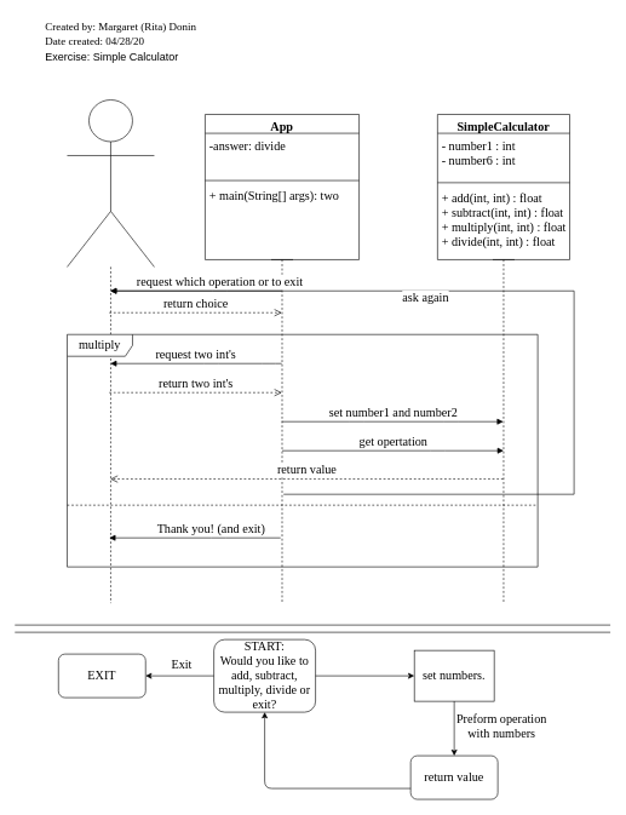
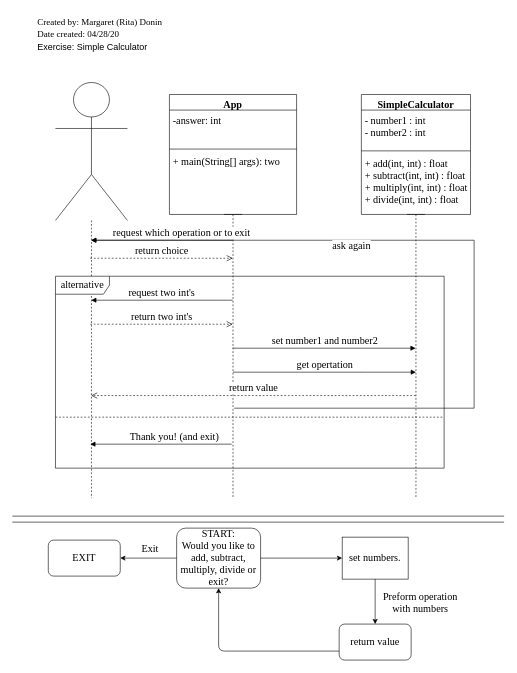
- <mxCell id="4" value="-answer: divide&#10;" style="text;strokeColor=none;fillColor=none;align=left;verticalAlign=top;spacingLeft=4;spacingRight=4;overflow=hidden;rotatable=0;points=[[0,0.5],[1,0.5]];portConstraint=eastwest;fontFamily=Times New Roman;fontSize=17;" parent="3" vertex="1"><mxGeometry y="26" width="212" height="61" as="geometry" /></mxCell>
+ <mxCell id="4" value="-answer: int&#10;" style="text;strokeColor=none;fillColor=none;align=left;verticalAlign=top;spacingLeft=4;spacingRight=4;overflow=hidden;rotatable=0;points=[[0,0.5],[1,0.5]];portConstraint=eastwest;fontFamily=Times New Roman;fontSize=17;" parent="3" vertex="1"><mxGeometry y="26" width="212" height="61" as="geometry" /></mxCell>
- <mxCell id="8" value="- number1 : int&#10;- number6 : int" style="text;strokeColor=none;fillColor=none;align=left;verticalAlign=top;spacingLeft=4;spacingRight=4;overflow=hidden;rotatable=0;points=[[0,0.5],[1,0.5]];portConstraint=eastwest;fontFamily=Times New Roman;fontSize=17;" parent="7" vertex="1"><mxGeometry y="26" width="182" height="64" as="geometry" /></mxCell>
+ <mxCell id="8" value="- number1 : int&#10;- number2 : int" style="text;strokeColor=none;fillColor=none;align=left;verticalAlign=top;spacingLeft=4;spacingRight=4;overflow=hidden;rotatable=0;points=[[0,0.5],[1,0.5]];portConstraint=eastwest;fontFamily=Times New Roman;fontSize=17;" parent="7" vertex="1"><mxGeometry y="26" width="182" height="64" as="geometry" /></mxCell>
- <mxCell id="19" value="multiply" style="shape=umlFrame;whiteSpace=wrap;html=1;gradientColor=none;fontFamily=Times New Roman;fontSize=17;width=90;height=30;" parent="1" vertex="1"><mxGeometry x="92" y="460" width="648" height="320" as="geometry" /></mxCell>
+ <mxCell id="19" value="alternative" style="shape=umlFrame;whiteSpace=wrap;html=1;gradientColor=none;fontFamily=Times New Roman;fontSize=17;width=90;height=30;" parent="1" vertex="1"><mxGeometry x="92" y="460" width="648" height="320" as="geometry" /></mxCell>
- <mxCell id="35" value="Preform operation&lt;br&gt;with numbers" style="text;html=1;align=center;verticalAlign=middle;resizable=0;points=[];autosize=1;fontSize=17;fontFamily=Times New Roman;" parent="1" vertex="1"><mxGeometry x="620" y="975" width="140" height="50" as="geometry" /></mxCell>
+ <mxCell id="35" value="Preform operation&lt;br&gt;with numbers" style="text;html=1;align=center;verticalAlign=middle;resizable=0;points=[];autosize=1;fontSize=17;fontFamily=Times New Roman;" parent="1" vertex="1"><mxGeometry x="630" y="980" width="140" height="50" as="geometry" /></mxCell>
